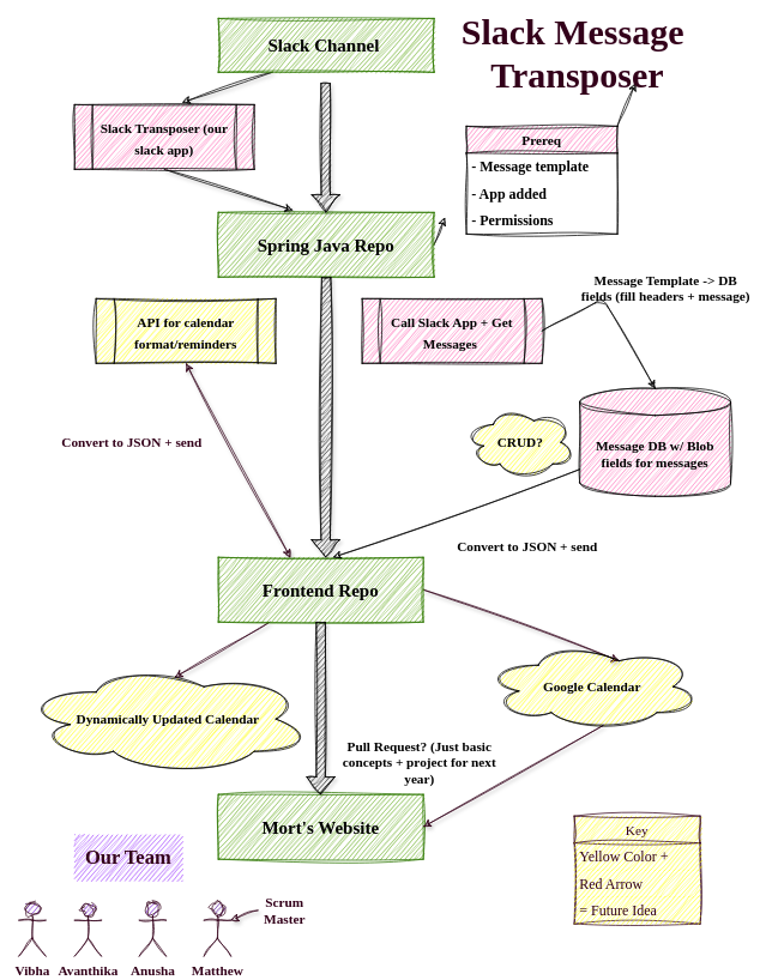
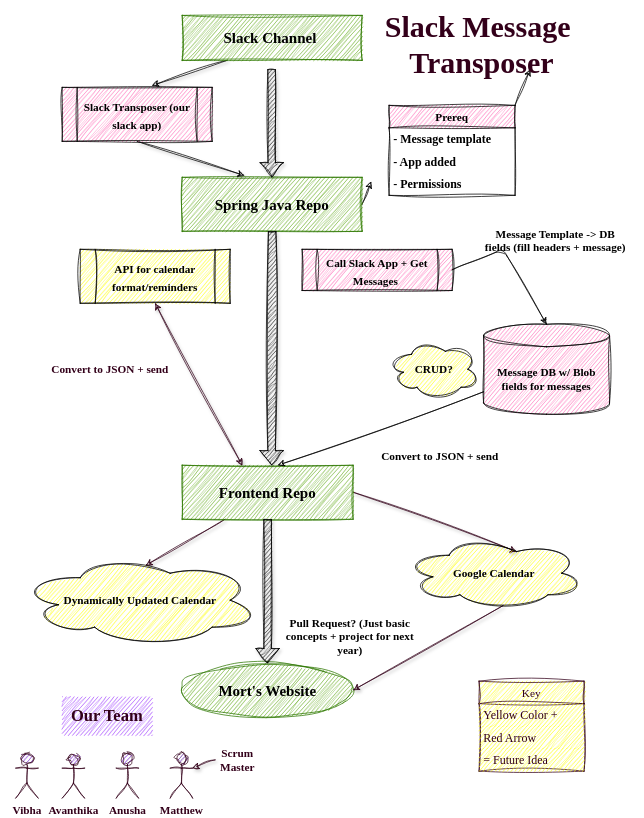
- <mxCell id="17" value="&lt;span style=&quot;font-size: 15px;&quot;&gt;&lt;b&gt;Call Slack App + Get Messages&amp;nbsp;&lt;/b&gt;&lt;/span&gt;" style="shape=process;whiteSpace=wrap;html=1;backgroundOutline=1;labelBackgroundColor=none;labelBorderColor=none;sketch=1;hachureGap=4;jiggle=2;curveFitting=1;fontFamily=Architects Daughter;fontSource=https%3A%2F%2Ffonts.googleapis.com%2Fcss%3Ffamily%3DArchitects%2BDaughter;fontSize=20;fontColor=none;fillColor=#FF66B3;strokeColor=#000000;" parent="1" vertex="1"><mxGeometry x="402" y="332" width="200" height="72" as="geometry" /></mxCell>
+ <mxCell id="17" value="&lt;span style=&quot;font-size: 15px;&quot;&gt;&lt;b&gt;Call Slack App + Get Messages&amp;nbsp;&lt;/b&gt;&lt;/span&gt;" style="shape=process;whiteSpace=wrap;html=1;backgroundOutline=1;labelBackgroundColor=none;labelBorderColor=none;sketch=1;hachureGap=4;jiggle=2;curveFitting=1;fontFamily=Architects Daughter;fontSource=https%3A%2F%2Ffonts.googleapis.com%2Fcss%3Ffamily%3DArchitects%2BDaughter;fontSize=20;fontColor=none;fillColor=#FF66B3;strokeColor=#000000;" parent="1" vertex="1"><mxGeometry x="402" y="332" width="200" height="55" as="geometry" /></mxCell>
- <mxCell id="9" value="&lt;font color=&quot;#000000&quot;&gt;&lt;b&gt;Mort's Website&lt;/b&gt;&lt;/font&gt;" style="rounded=0;whiteSpace=wrap;html=1;sketch=1;hachureGap=4;jiggle=2;curveFitting=1;fontFamily=Architects Daughter;fontSource=https%3A%2F%2Ffonts.googleapis.com%2Fcss%3Ffamily%3DArchitects%2BDaughter;fontSize=20;fillColor=#60a917;fontColor=#ffffff;strokeColor=#2D7600;" parent="1" vertex="1"><mxGeometry x="242" y="884" width="228" height="72" as="geometry" /></mxCell>
+ <mxCell id="9" value="&lt;font color=&quot;#000000&quot;&gt;&lt;b&gt;Mort's Website&lt;/b&gt;&lt;/font&gt;" style="ellipse;whiteSpace=wrap;html=1;sketch=1;hachureGap=4;jiggle=2;curveFitting=1;fontFamily=Architects Daughter;fontSource=https%3A%2F%2Ffonts.googleapis.com%2Fcss%3Ffamily%3DArchitects%2BDaughter;fontSize=20;fillColor=#60a917;fontColor=#ffffff;strokeColor=#2D7600;" parent="1" vertex="1"><mxGeometry x="242" y="884" width="228" height="72" as="geometry" /></mxCell>
